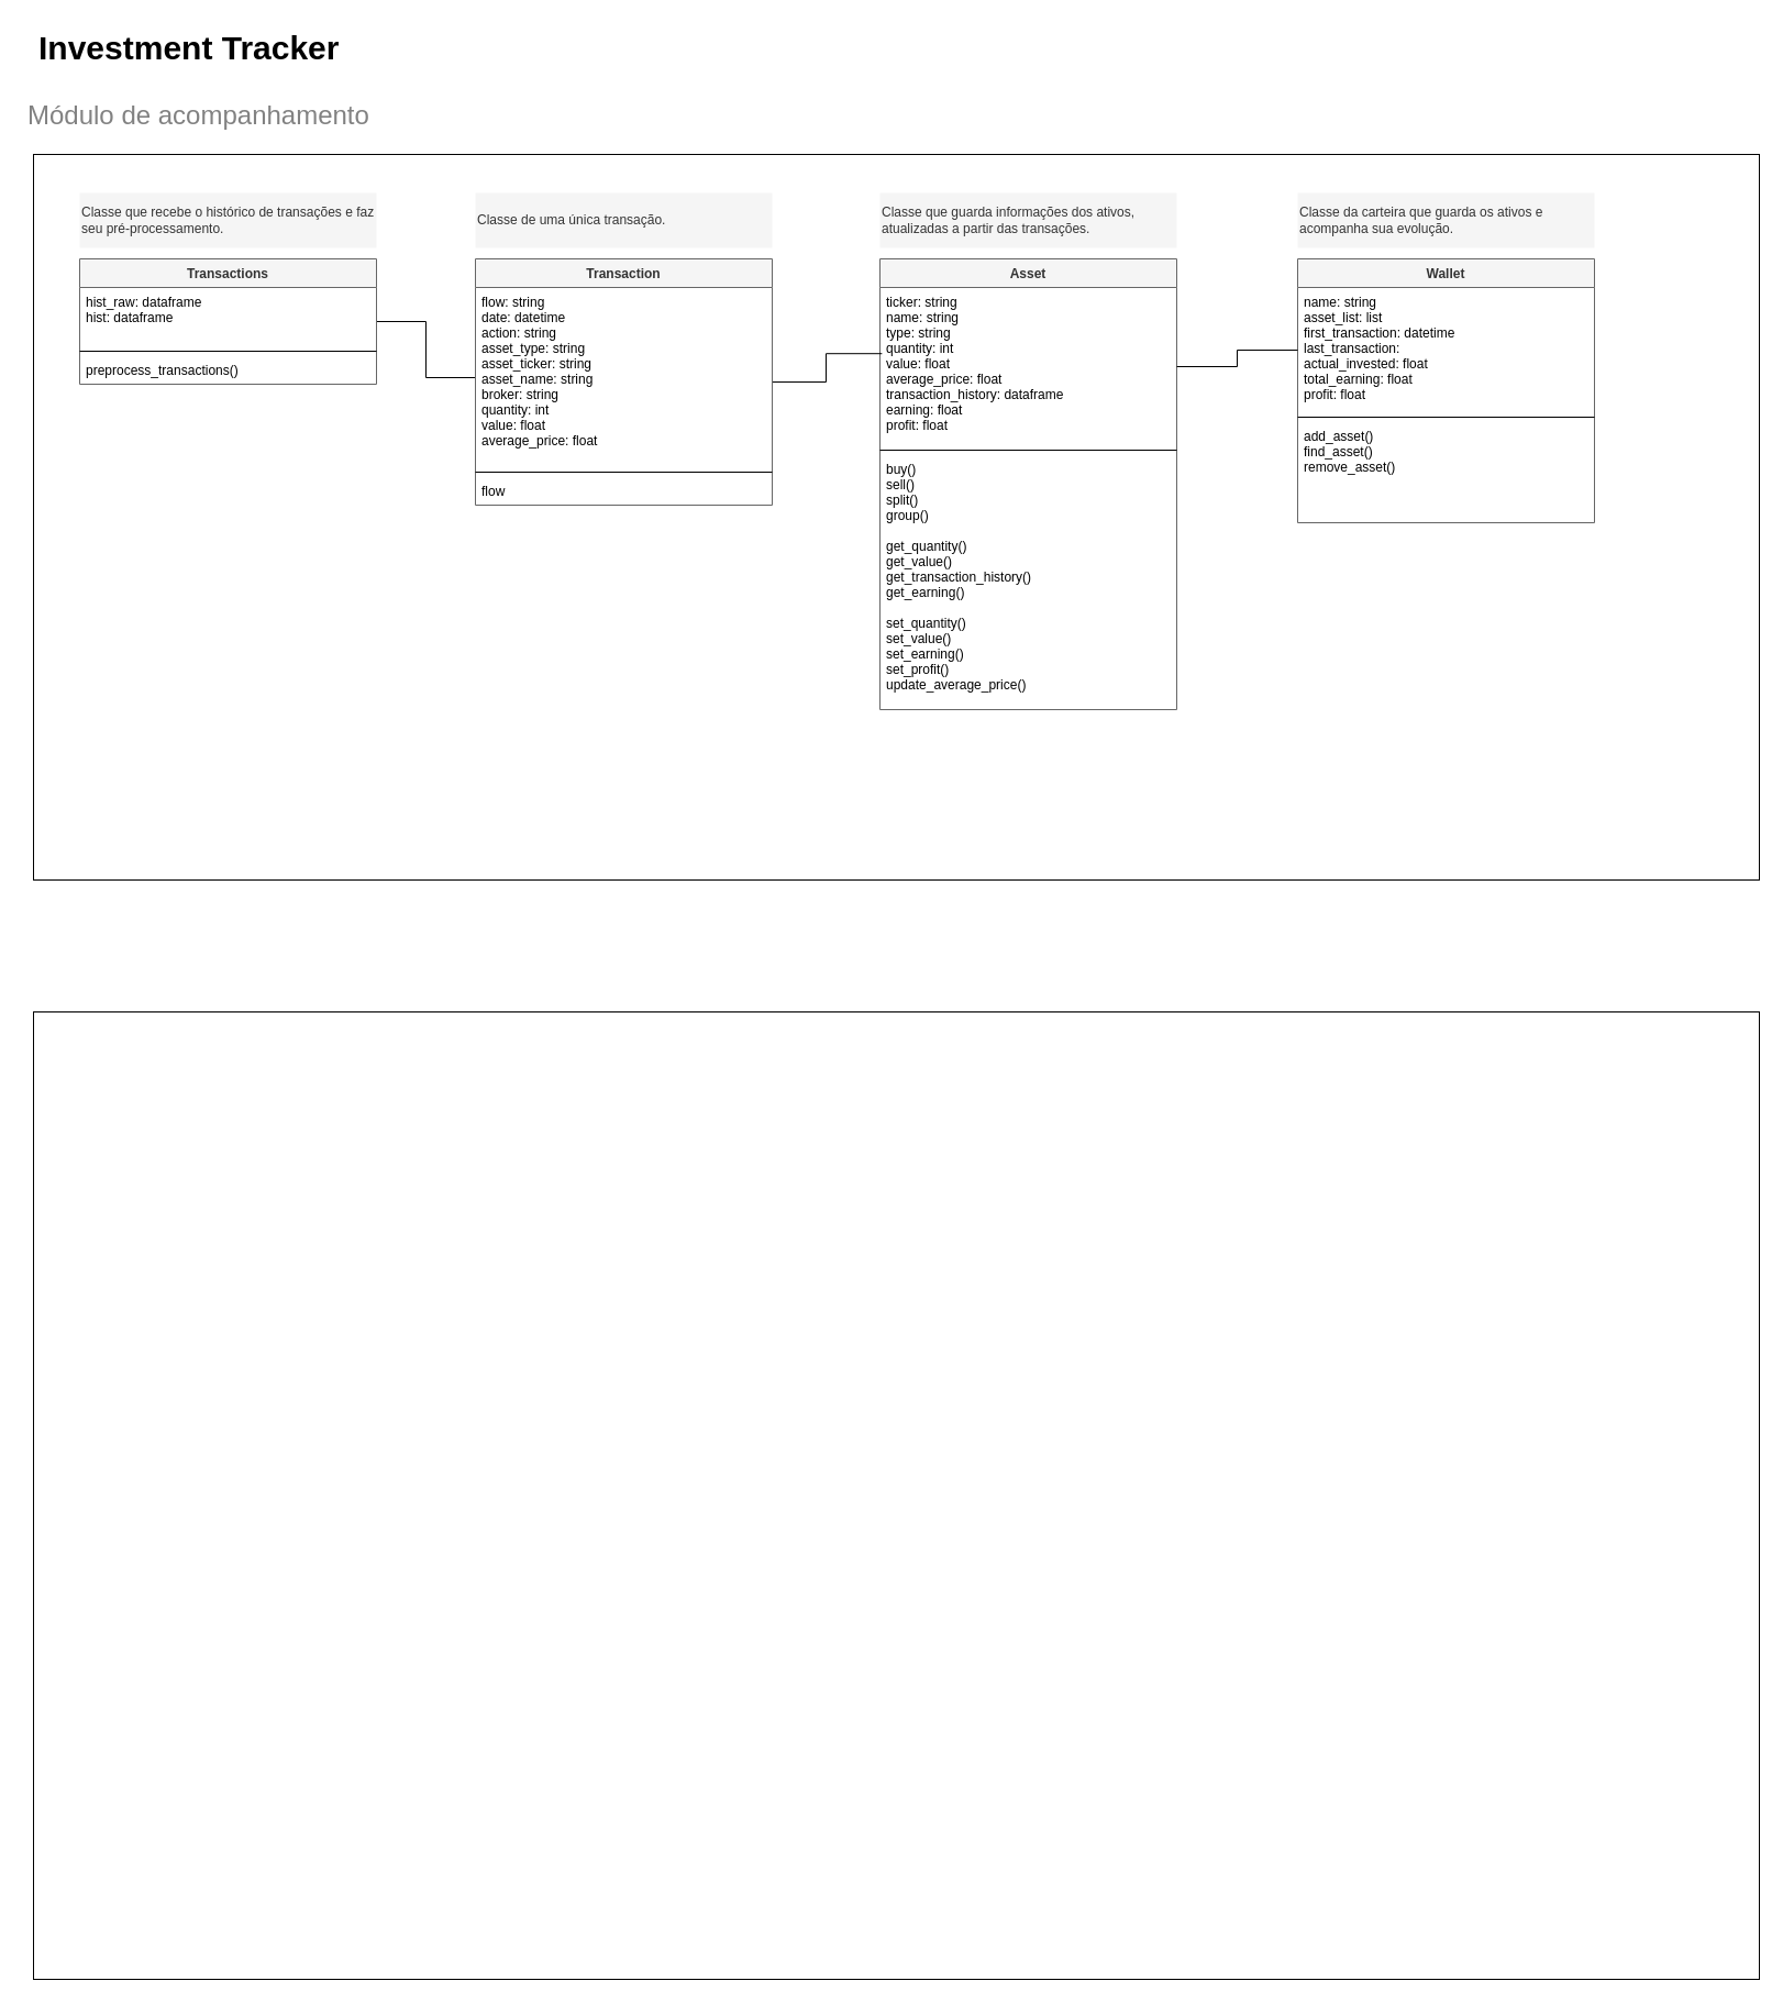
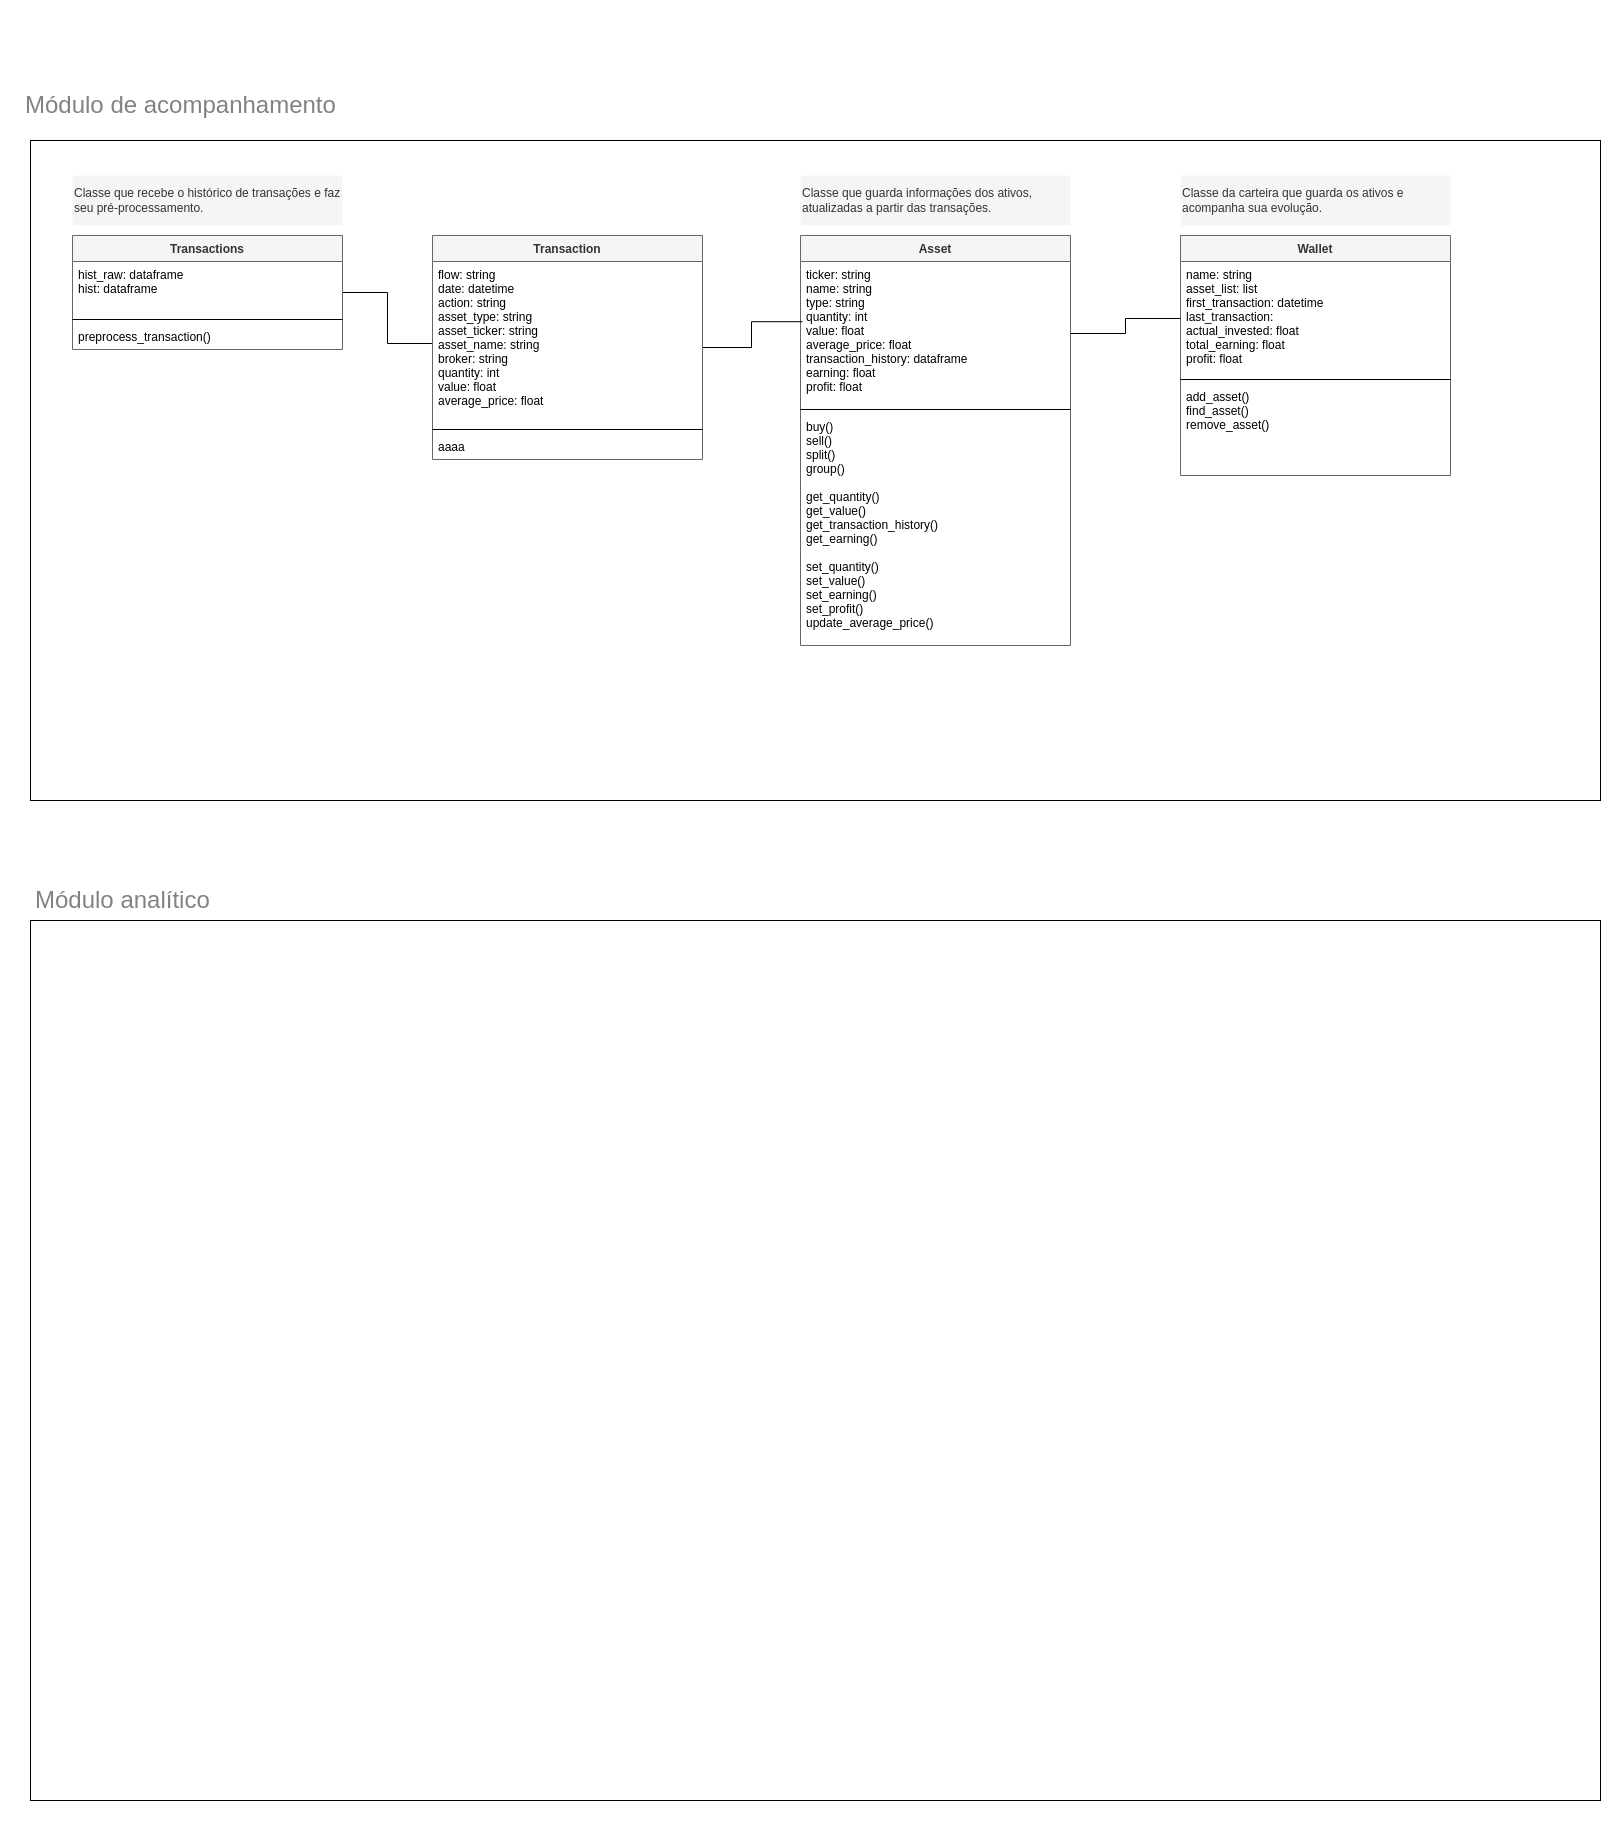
- <mxCell id="23" value="&lt;h1&gt;&lt;font style=&quot;font-size: 30px;&quot;&gt;Investment Tracker&lt;/font&gt;&lt;/h1&gt;" style="text;html=1;strokeColor=none;fillColor=none;spacing=5;spacingTop=-20;whiteSpace=wrap;overflow=hidden;rounded=0;" vertex="1" parent="1"><mxGeometry x="30" y="20" width="310" height="40" as="geometry" /></mxCell>
- <mxCell id="27" value="Classe de uma única transação." style="text;html=1;strokeColor=none;fillColor=#f5f5f5;align=left;verticalAlign=middle;whiteSpace=wrap;rounded=0;fontColor=#333333;labelPadding=0;arcSize=12;imageAspect=1;fillOpacity=100;" vertex="1" parent="1"><mxGeometry x="432" y="175" width="270" height="50" as="geometry" /></mxCell>
- <mxCell id="11" value="preprocess_transactions()" style="text;strokeColor=none;fillColor=none;align=left;verticalAlign=top;spacingLeft=4;spacingRight=4;overflow=hidden;rotatable=0;points=[[0,0.5],[1,0.5]];portConstraint=eastwest;" parent="8" vertex="1"><mxGeometry y="88" width="270" height="26" as="geometry" /></mxCell>
+ <mxCell id="11" value="preprocess_transaction()" style="text;strokeColor=none;fillColor=none;align=left;verticalAlign=top;spacingLeft=4;spacingRight=4;overflow=hidden;rotatable=0;points=[[0,0.5],[1,0.5]];portConstraint=eastwest;" parent="8" vertex="1"><mxGeometry y="88" width="270" height="26" as="geometry" /></mxCell>
- <mxCell id="20" value="flow" style="text;strokeColor=none;fillColor=none;align=left;verticalAlign=top;spacingLeft=4;spacingRight=4;overflow=hidden;rotatable=0;points=[[0,0.5],[1,0.5]];portConstraint=eastwest;" parent="17" vertex="1"><mxGeometry y="198" width="270" height="26" as="geometry" /></mxCell>
+ <mxCell id="20" value="aaaa" style="text;strokeColor=none;fillColor=none;align=left;verticalAlign=top;spacingLeft=4;spacingRight=4;overflow=hidden;rotatable=0;points=[[0,0.5],[1,0.5]];portConstraint=eastwest;" parent="17" vertex="1"><mxGeometry y="198" width="270" height="26" as="geometry" /></mxCell>
+ <mxCell id="26" value="&lt;h1&gt;&lt;span style=&quot;font-weight: normal;&quot;&gt;Módulo analítico&lt;/span&gt;&lt;/h1&gt;" style="text;html=1;strokeColor=none;fillColor=none;spacing=5;spacingTop=-20;whiteSpace=wrap;overflow=hidden;rounded=0;fontColor=#828282;fontStyle=0" vertex="1" parent="1"><mxGeometry x="30" y="880" width="350" height="40" as="geometry" /></mxCell>
